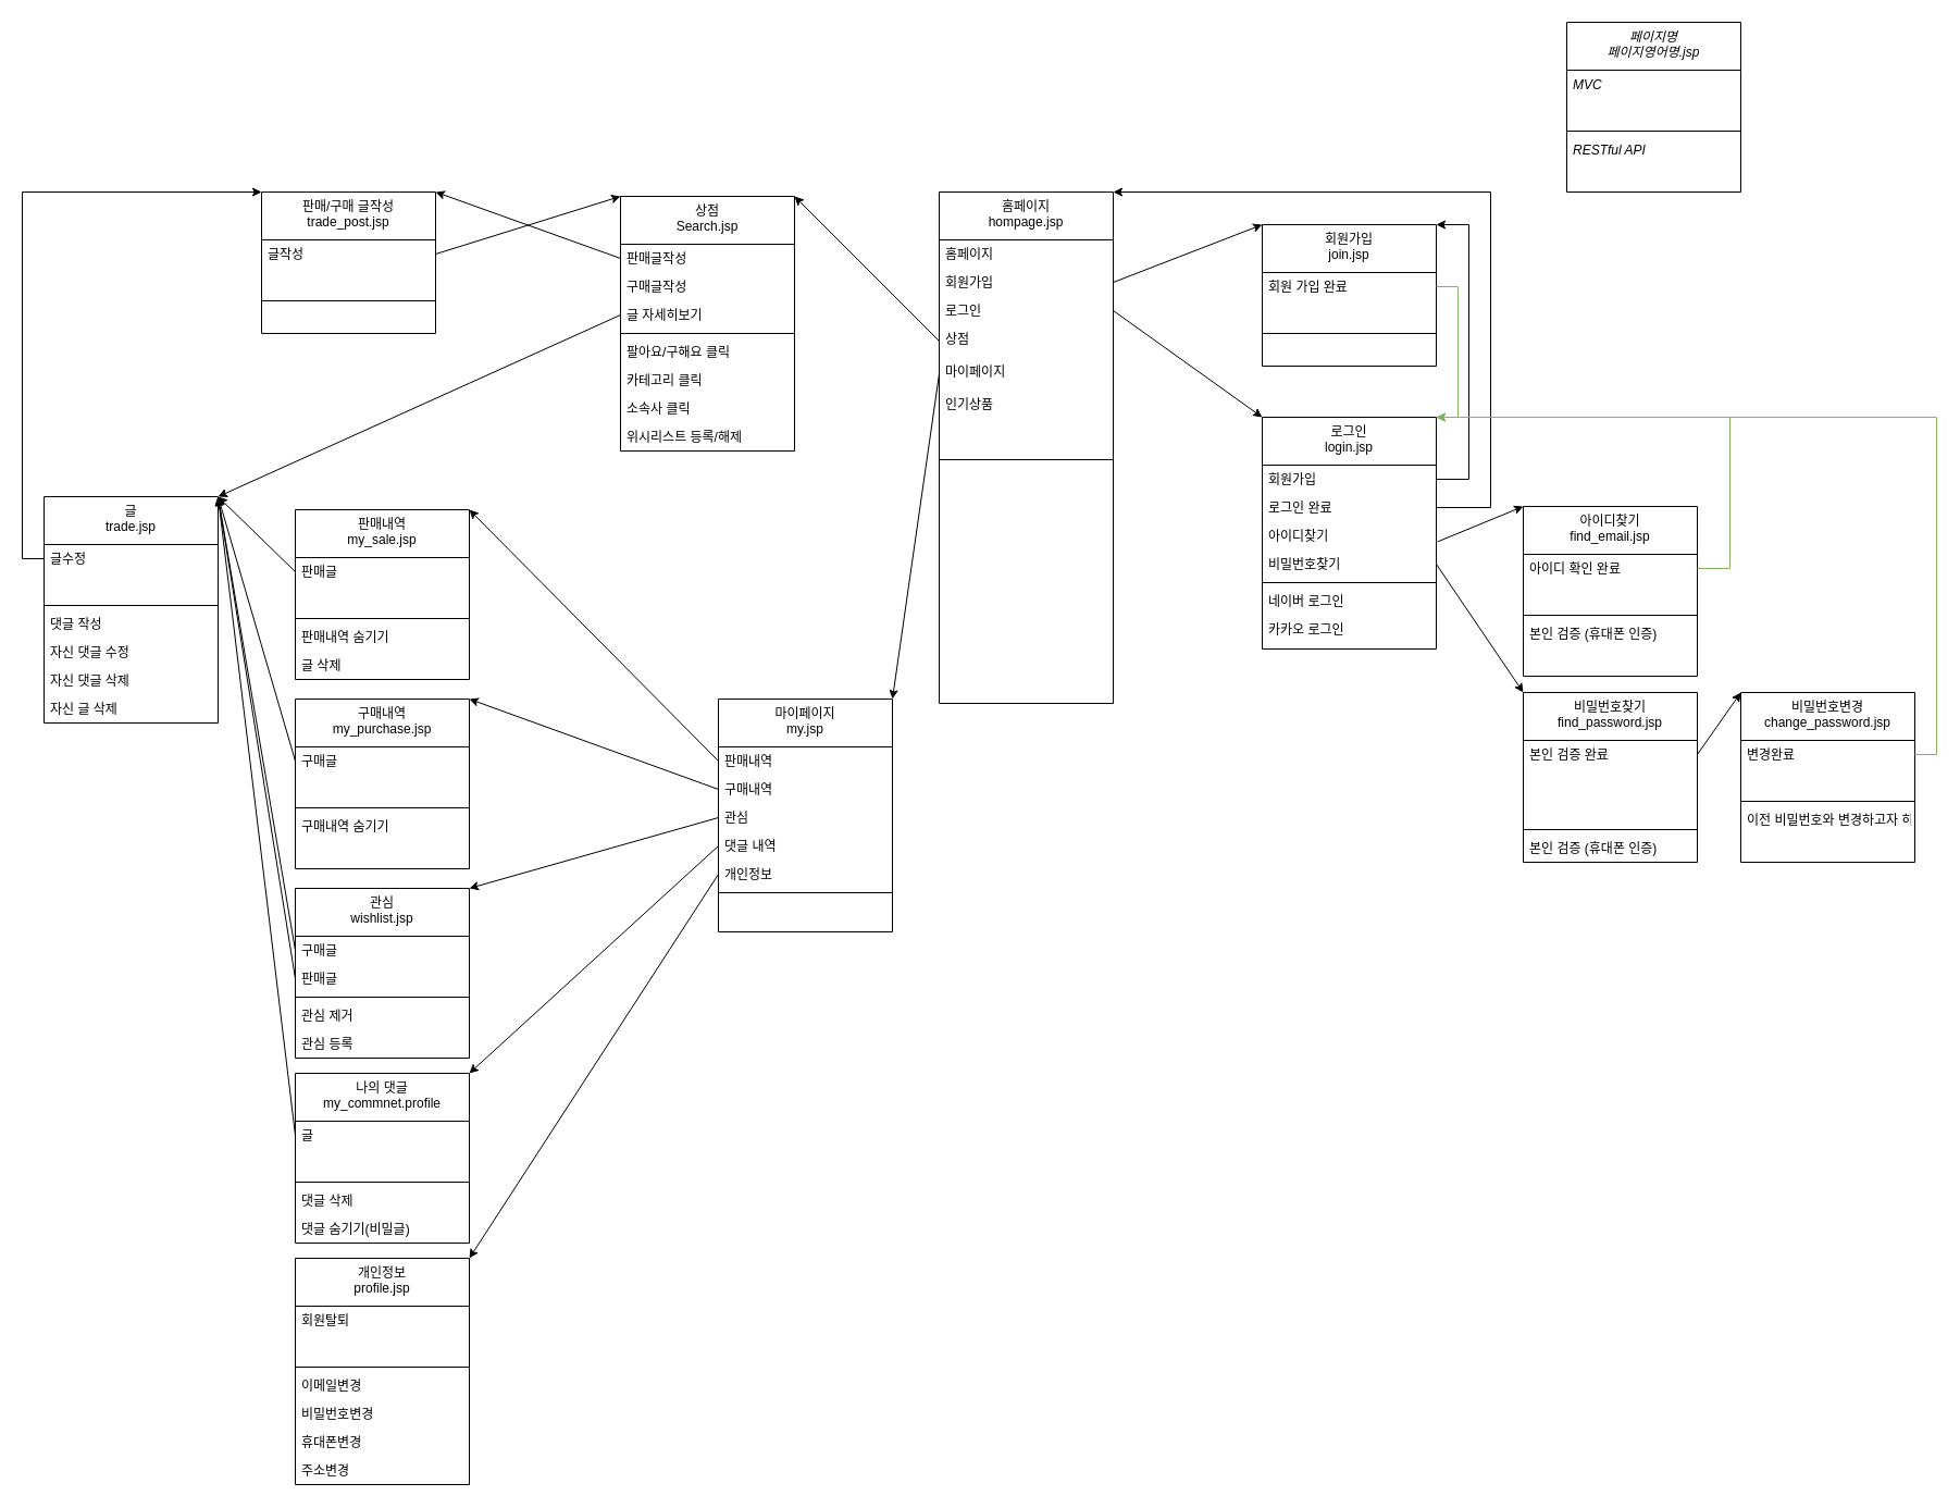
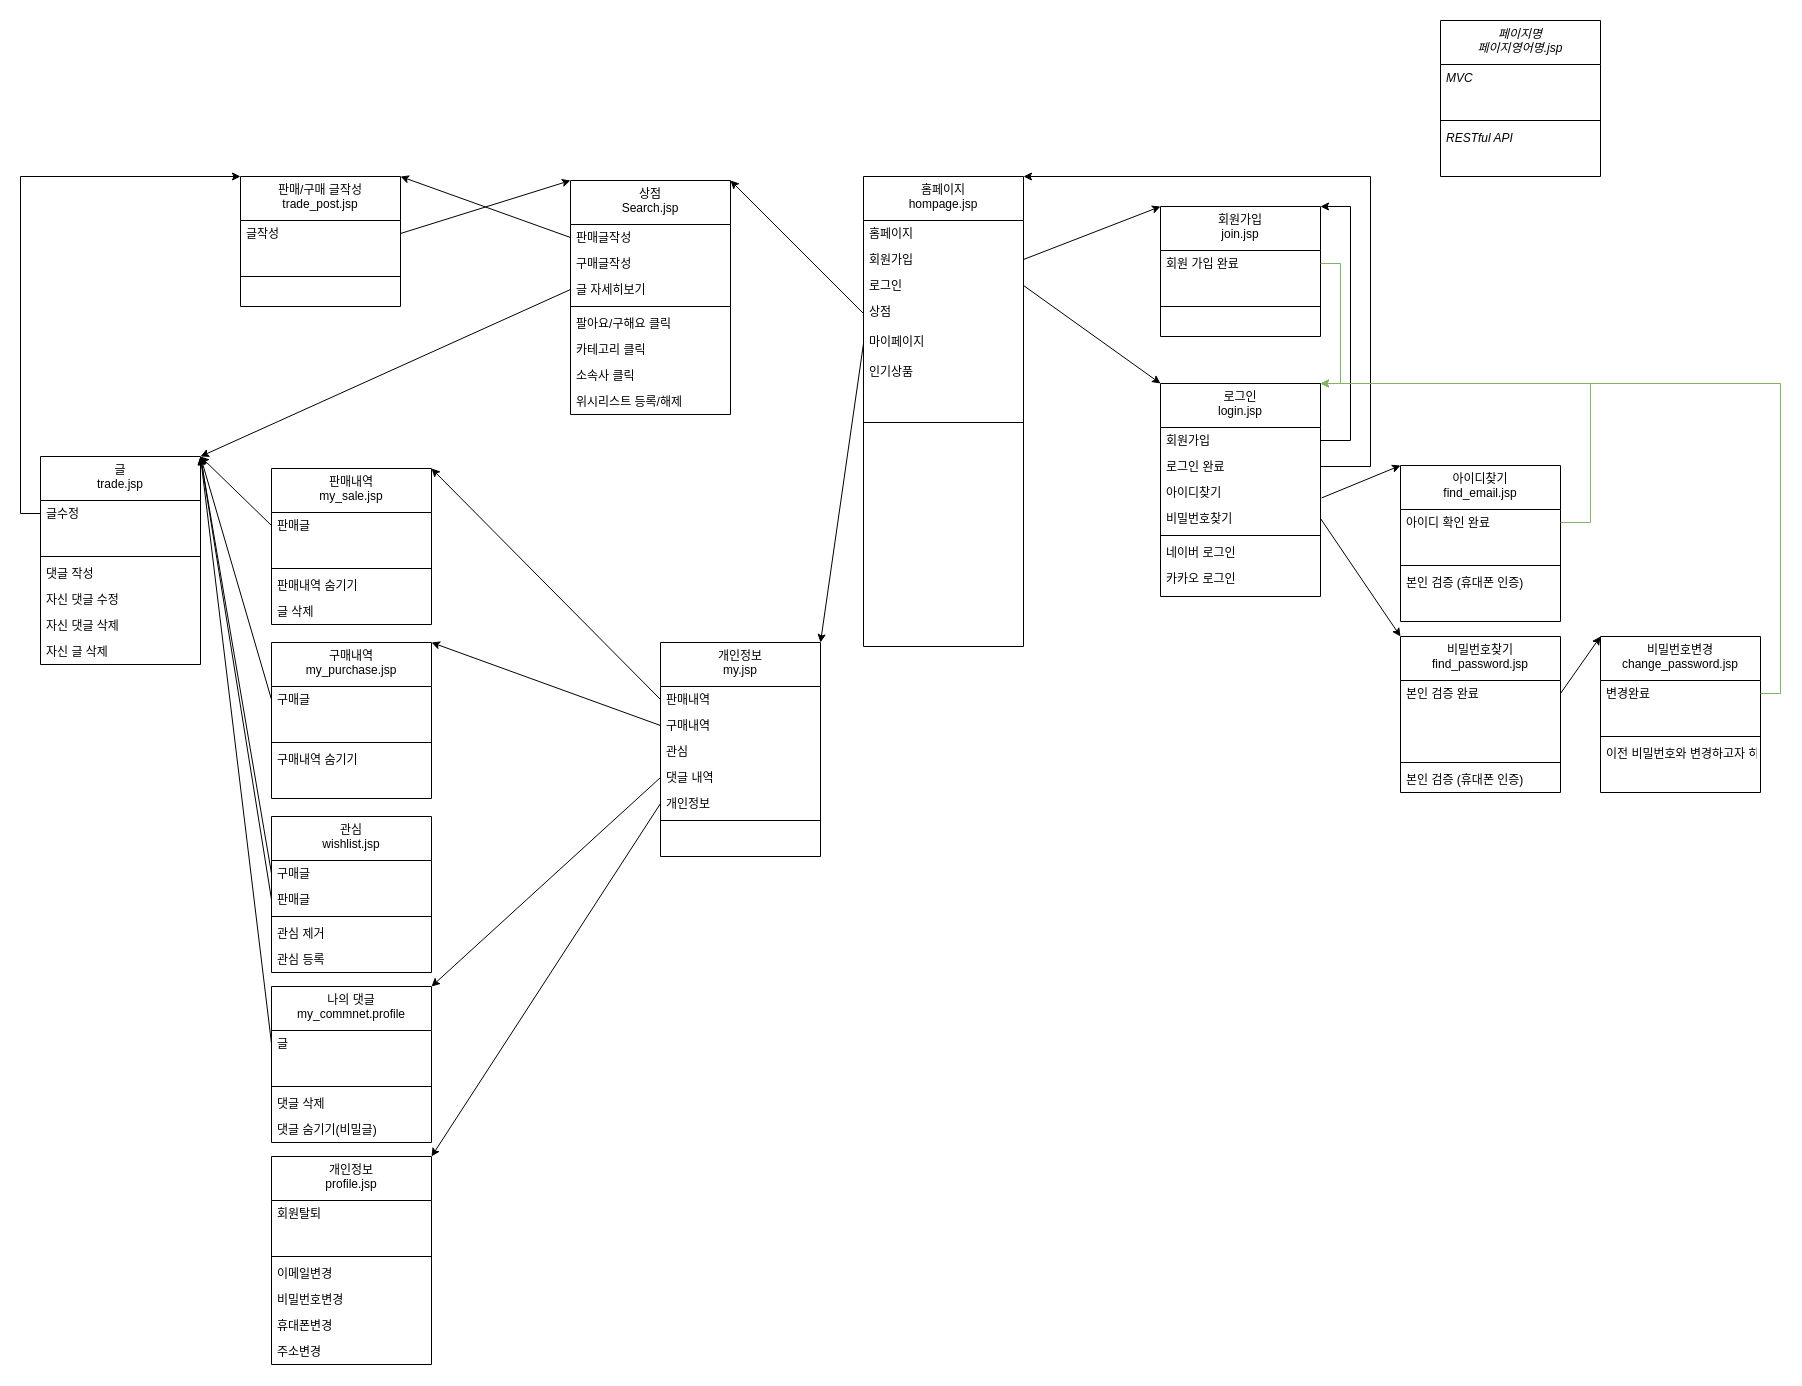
- <mxCell id="60" value="마이페이지&#10;my.jsp" style="swimlane;fontStyle=0;align=center;verticalAlign=top;childLayout=stackLayout;horizontal=1;startSize=44;horizontalStack=0;resizeParent=1;resizeLast=0;collapsible=1;marginBottom=0;rounded=0;shadow=0;strokeWidth=1;" parent="1" vertex="1"><mxGeometry x="660" y="642" width="160" height="214" as="geometry"><mxRectangle x="130" y="380" width="160" height="26" as="alternateBounds" /></mxGeometry></mxCell>
+ <mxCell id="60" value="개인정보&#10;my.jsp" style="swimlane;fontStyle=0;align=center;verticalAlign=top;childLayout=stackLayout;horizontal=1;startSize=44;horizontalStack=0;resizeParent=1;resizeLast=0;collapsible=1;marginBottom=0;rounded=0;shadow=0;strokeWidth=1;" parent="1" vertex="1"><mxGeometry x="660" y="642" width="160" height="214" as="geometry"><mxRectangle x="130" y="380" width="160" height="26" as="alternateBounds" /></mxGeometry></mxCell>
- <mxCell id="76" style="rounded=0;orthogonalLoop=1;jettySize=auto;html=1;exitX=0;exitY=0.5;exitDx=0;exitDy=0;entryX=1;entryY=0;entryDx=0;entryDy=0;" parent="1" source="63" target="68" edge="1"><mxGeometry relative="1" as="geometry" /></mxCell>
